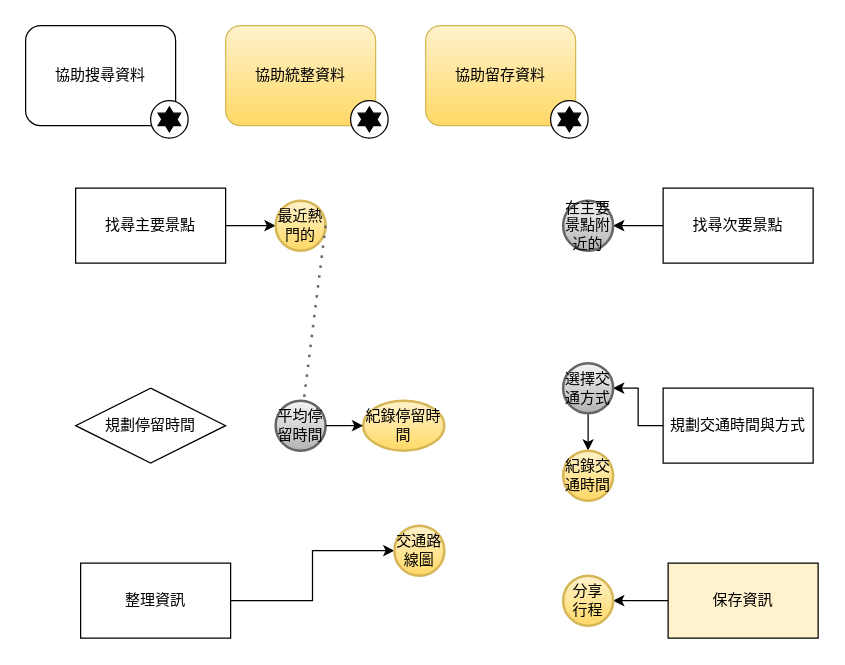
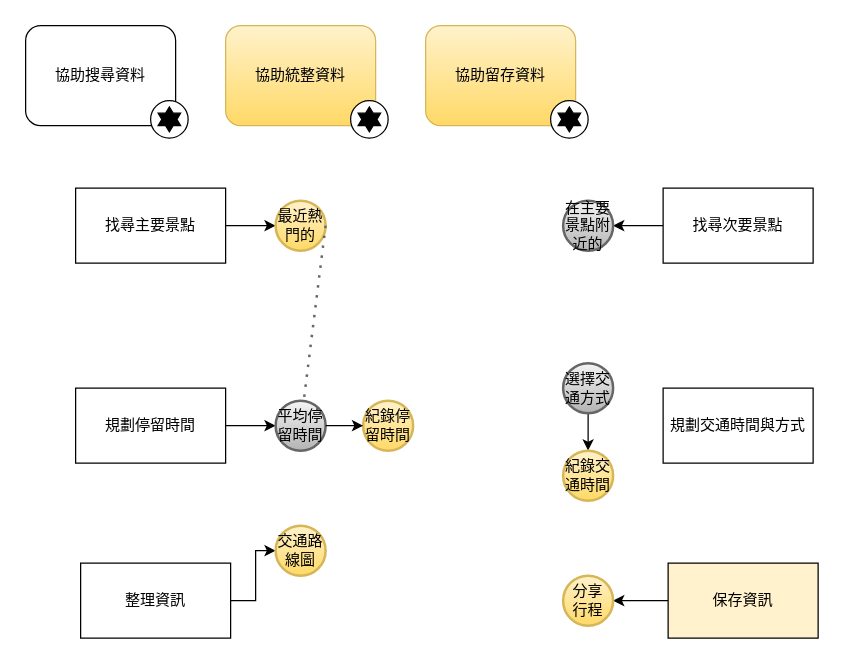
- <mxCell id="6" style="edgeStyle=orthogonalEdgeStyle;rounded=0;orthogonalLoop=1;jettySize=auto;html=1;entryX=1;entryY=0.5;entryDx=0;entryDy=0;entryPerimeter=0;" edge="1" parent="1" source="7" target="27"><mxGeometry relative="1" as="geometry" /></mxCell>
- <mxCell id="5" value="規劃停留時間" style="rhombus;whiteSpace=wrap;html=1;" vertex="1" parent="1"><mxGeometry x="60" y="310" width="120" height="60" as="geometry" /></mxCell>
+ <mxCell id="5" value="規劃停留時間" style="rounded=0;whiteSpace=wrap;html=1;" vertex="1" parent="1"><mxGeometry x="60" y="310" width="120" height="60" as="geometry" /></mxCell>
+ <mxCell id="4" style="edgeStyle=orthogonalEdgeStyle;rounded=0;orthogonalLoop=1;jettySize=auto;html=1;entryX=0;entryY=0.5;entryDx=0;entryDy=0;entryPerimeter=0;" edge="1" parent="1" source="5" target="25"><mxGeometry relative="1" as="geometry" /></mxCell>
- <mxCell id="31" value="紀錄停留時間" style="strokeWidth=2;html=1;shape=mxgraph.flowchart.start_2;whiteSpace=wrap;gradientColor=#ffd966;fillColor=#fff2cc;strokeColor=#d6b656;" vertex="1" parent="1"><mxGeometry x="290" y="320" width="65" height="40" as="geometry" /></mxCell>
+ <mxCell id="31" value="紀錄停留時間" style="strokeWidth=2;html=1;shape=mxgraph.flowchart.start_2;whiteSpace=wrap;gradientColor=#ffd966;fillColor=#fff2cc;strokeColor=#d6b656;" vertex="1" parent="1"><mxGeometry x="290" y="320" width="40" height="40" as="geometry" /></mxCell>
- <mxCell id="29" value="交通路線圖" style="strokeWidth=2;html=1;shape=mxgraph.flowchart.start_2;whiteSpace=wrap;gradientColor=#ffd966;fillColor=#fff2cc;strokeColor=#d6b656;" vertex="1" parent="1"><mxGeometry x="315" y="420" width="40" height="40" as="geometry" /></mxCell>
+ <mxCell id="29" value="交通路線圖" style="strokeWidth=2;html=1;shape=mxgraph.flowchart.start_2;whiteSpace=wrap;gradientColor=#ffd966;fillColor=#fff2cc;strokeColor=#d6b656;" vertex="1" parent="1"><mxGeometry x="220" y="420" width="40" height="40" as="geometry" /></mxCell>
